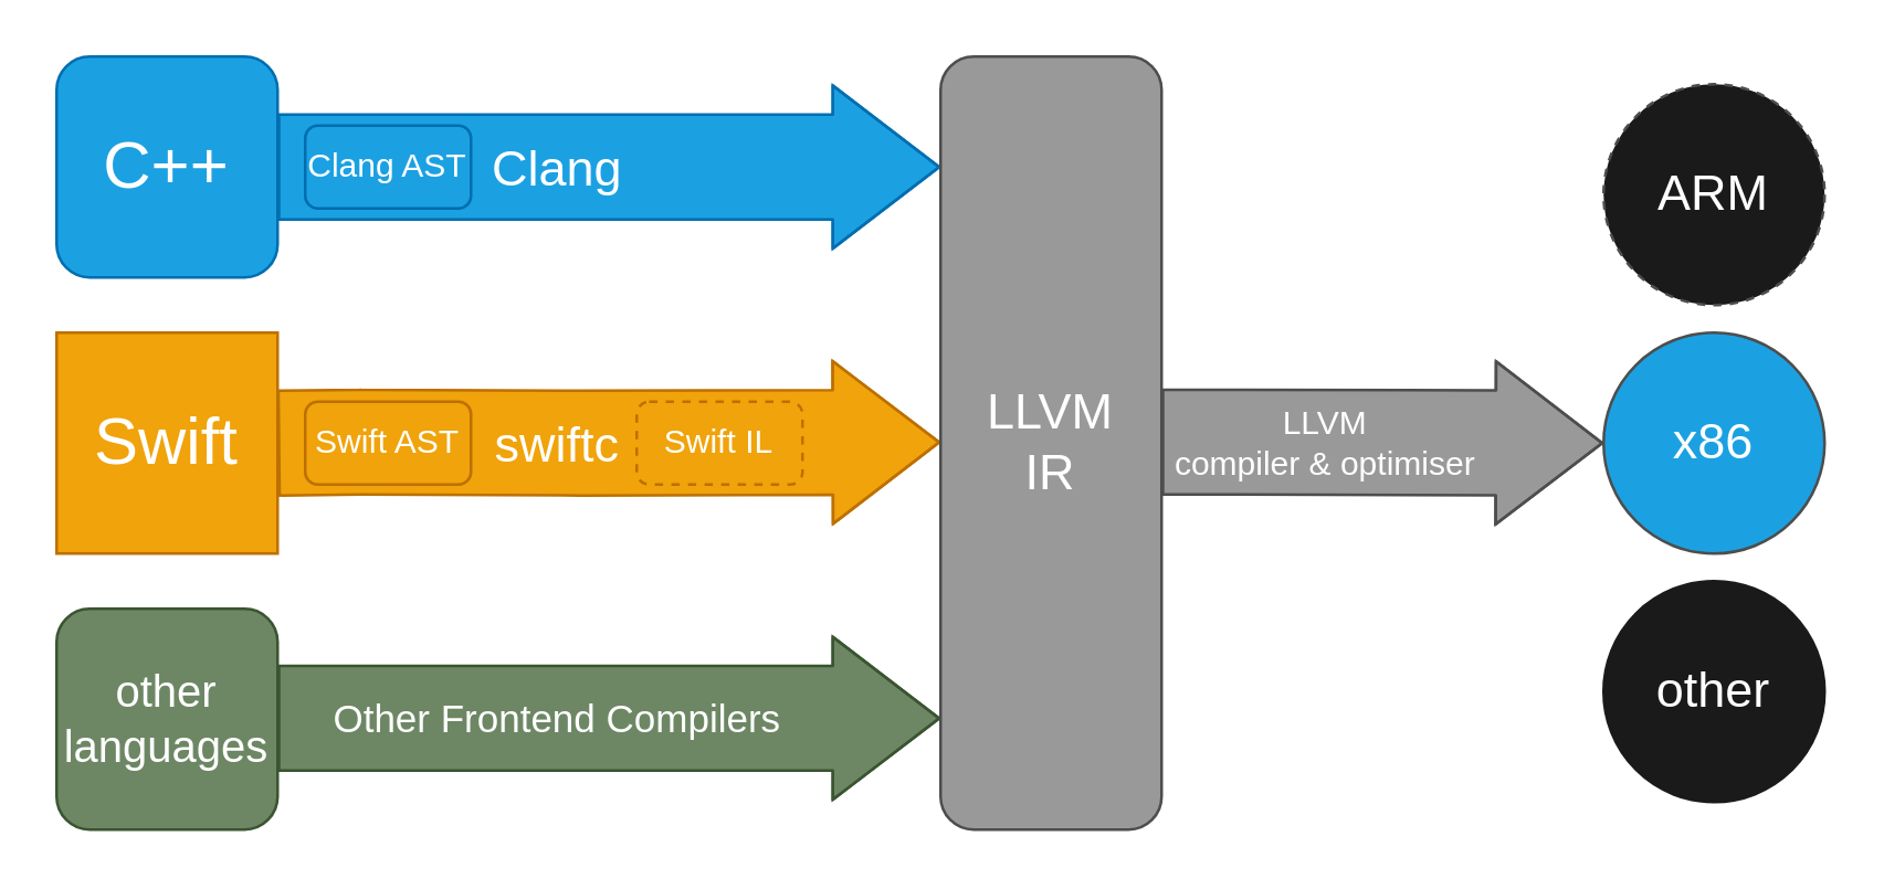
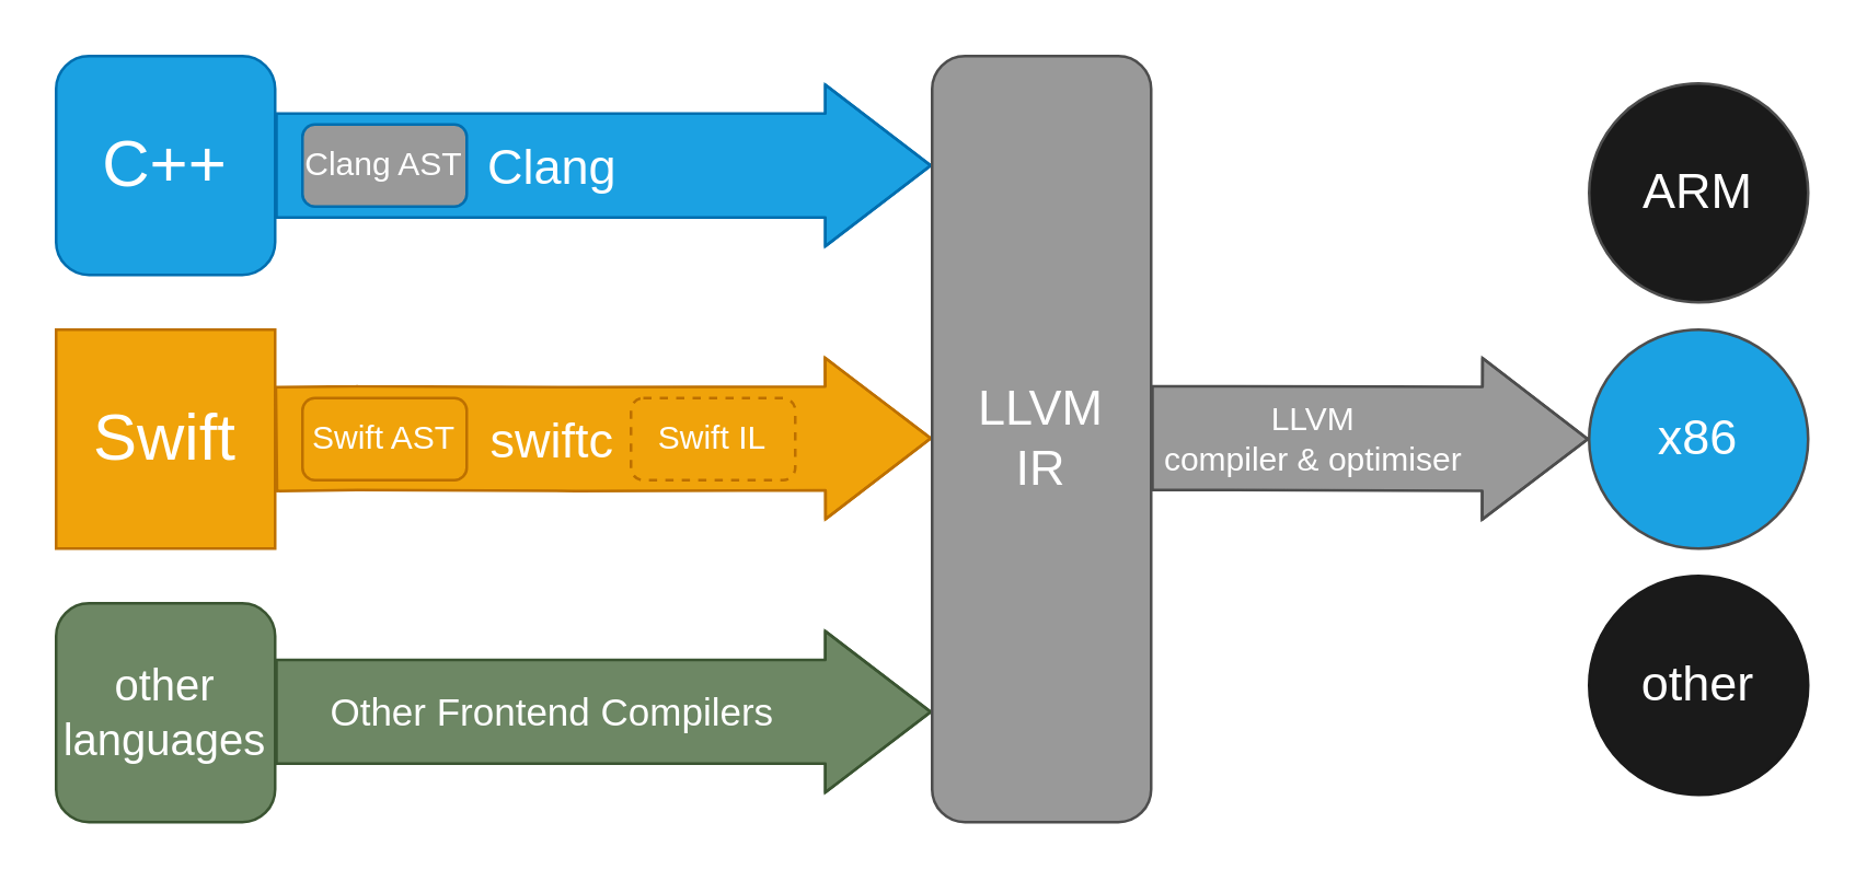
- <mxCell id="5" value="Clang AST" style="rounded=1;whiteSpace=wrap;html=1;labelBackgroundColor=none;fontColor=#ffffff;fillColor=#1ba1e2;strokeColor=#006EAF;" parent="1" vertex="1"><mxGeometry x="110" y="45" width="60" height="30" as="geometry" /></mxCell>
+ <mxCell id="5" value="Clang AST" style="rounded=1;whiteSpace=wrap;html=1;labelBackgroundColor=none;fontColor=#ffffff;fillColor=#999999;strokeColor=#006EAF;" parent="1" vertex="1"><mxGeometry x="110" y="45" width="60" height="30" as="geometry" /></mxCell>
- <mxCell id="17" value="&lt;font style=&quot;font-size: 18px&quot;&gt;ARM&lt;/font&gt;" style="ellipse;whiteSpace=wrap;html=1;aspect=fixed;labelBackgroundColor=none;strokeColor=#4D4D4D;fontColor=#FFFFFF;fillColor=#1A1A1A;dashed=1;" parent="1" vertex="1"><mxGeometry x="580" y="30" width="80" height="80" as="geometry" /></mxCell>
+ <mxCell id="17" value="&lt;font style=&quot;font-size: 18px&quot;&gt;ARM&lt;/font&gt;" style="ellipse;whiteSpace=wrap;html=1;aspect=fixed;labelBackgroundColor=none;strokeColor=#4D4D4D;fontColor=#FFFFFF;fillColor=#1A1A1A;" parent="1" vertex="1"><mxGeometry x="580" y="30" width="80" height="80" as="geometry" /></mxCell>
